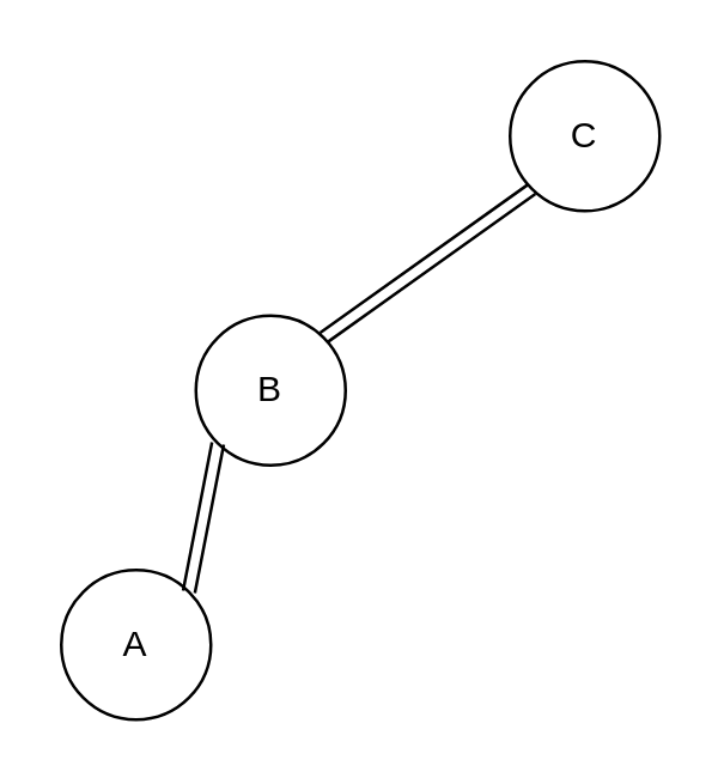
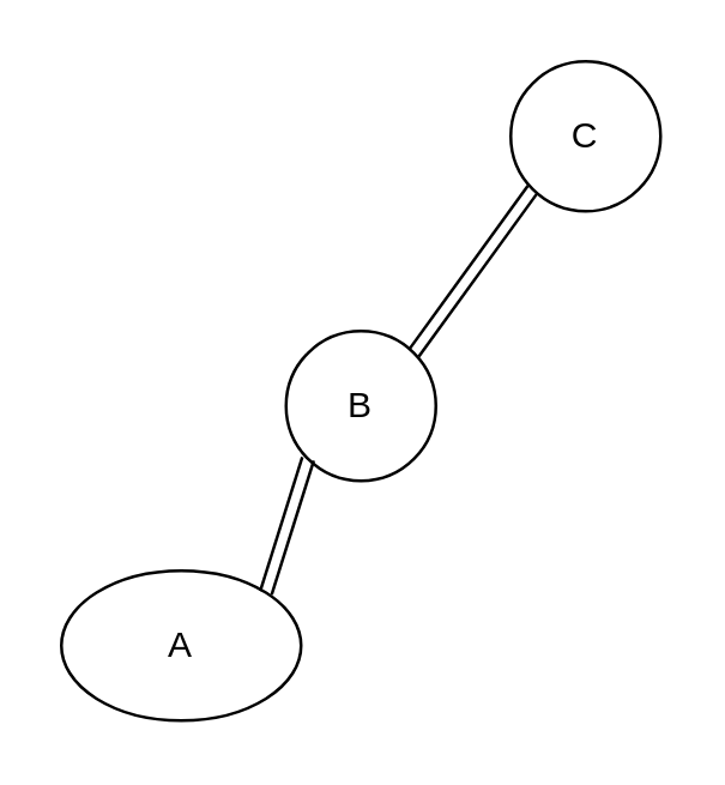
- <mxCell id="3" value="B" style="ellipse;whiteSpace=wrap;html=1;aspect=fixed;fontFamily=Helvetica;" vertex="1" parent="1"><mxGeometry x="65" y="105" width="50" height="50" as="geometry" /></mxCell>
+ <mxCell id="3" value="B" style="ellipse;whiteSpace=wrap;html=1;aspect=fixed;fontFamily=Helvetica;" vertex="1" parent="1"><mxGeometry x="95" y="110" width="50" height="50" as="geometry" /></mxCell>
- <mxCell id="2" value="A" style="ellipse;whiteSpace=wrap;html=1;aspect=fixed;fontFamily=Helvetica;" vertex="1" parent="1"><mxGeometry x="20" y="190" width="50" height="50" as="geometry" /></mxCell>
+ <mxCell id="2" value="A" style="ellipse;whiteSpace=wrap;html=1;aspect=fixed;fontFamily=Helvetica;" vertex="1" parent="1"><mxGeometry x="20" y="190" width="80" height="50" as="geometry" /></mxCell>
